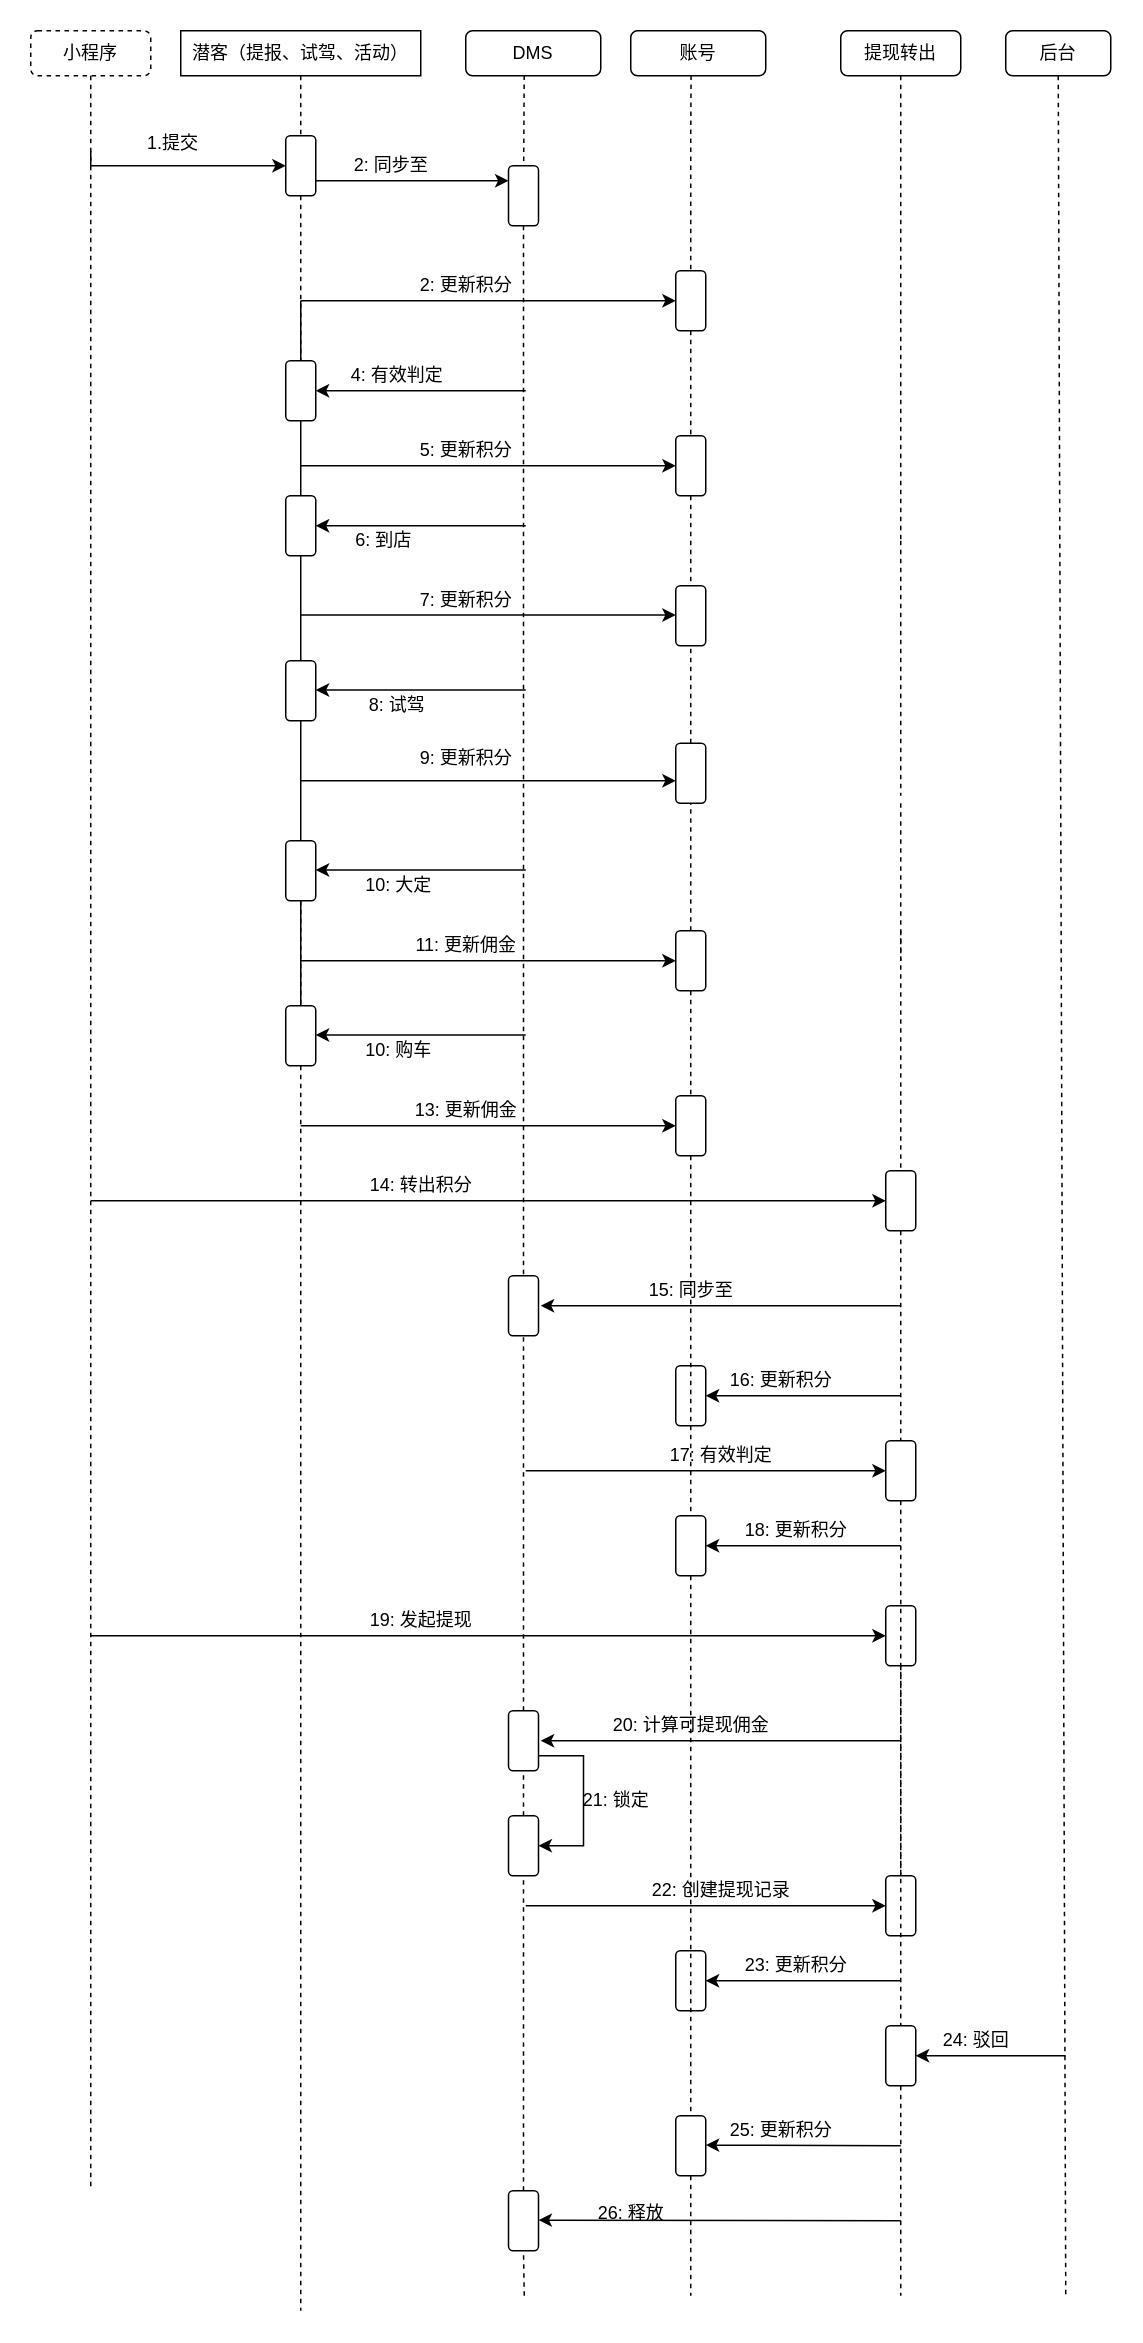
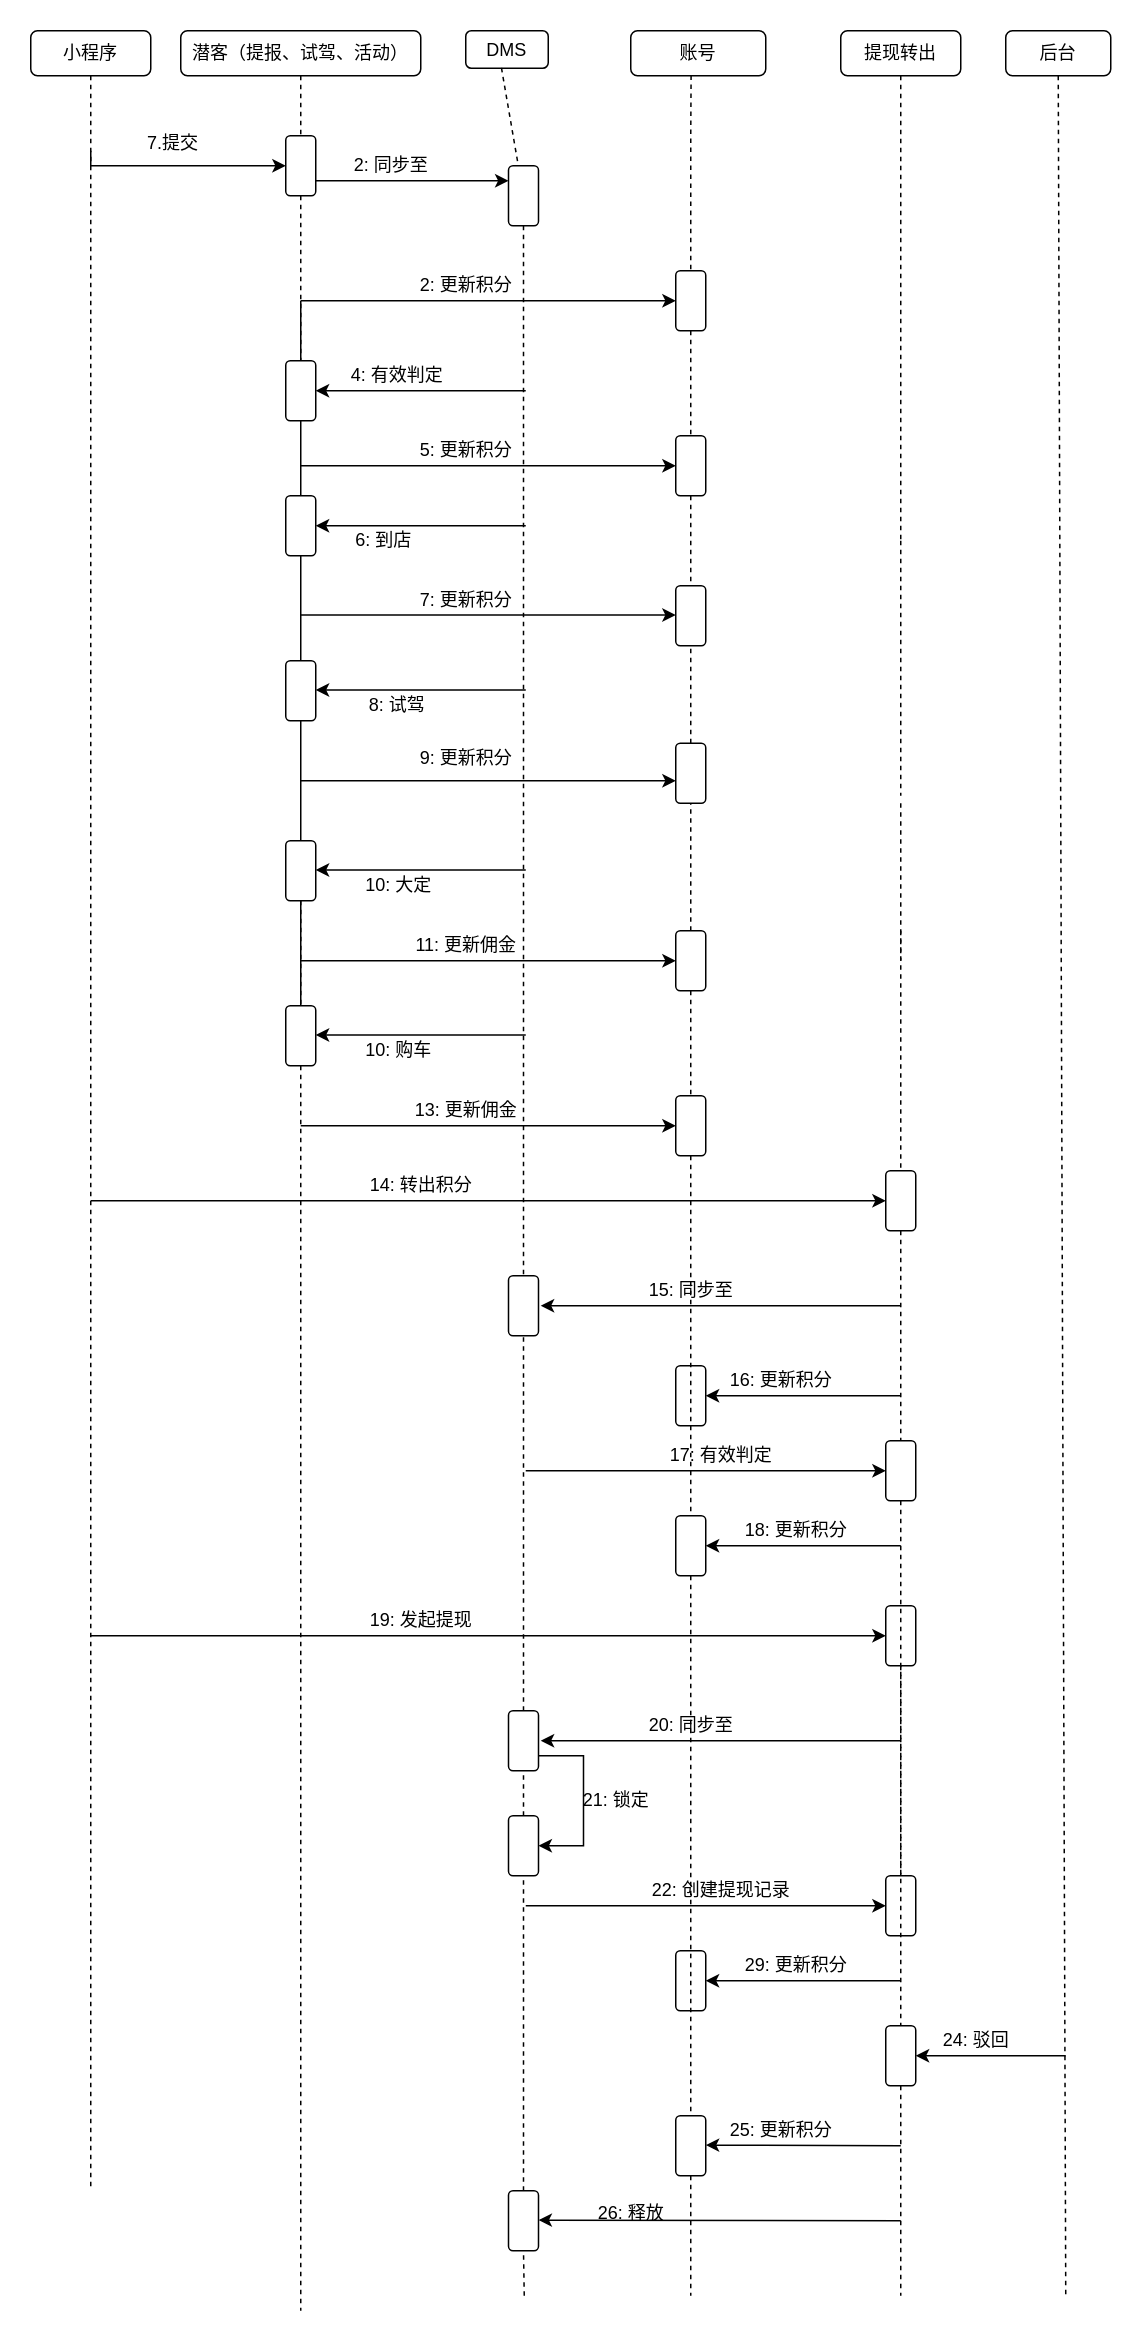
- <mxCell id="2" value="小程序" style="rounded=1;whiteSpace=wrap;html=1;dashed=1;" vertex="1" parent="1"><mxGeometry x="20" y="20" width="80" height="30" as="geometry" /></mxCell>
+ <mxCell id="2" value="小程序" style="rounded=1;whiteSpace=wrap;html=1;" vertex="1" parent="1"><mxGeometry x="20" y="20" width="80" height="30" as="geometry" /></mxCell>
- <mxCell id="3" value="潜客（提报、试驾、活动）" style="whiteSpace=wrap;html=1;rounded=0;" vertex="1" parent="1"><mxGeometry x="120" y="20" width="160" height="30" as="geometry" /></mxCell>
+ <mxCell id="3" value="潜客（提报、试驾、活动）" style="rounded=1;whiteSpace=wrap;html=1;" vertex="1" parent="1"><mxGeometry x="120" y="20" width="160" height="30" as="geometry" /></mxCell>
- <mxCell id="4" value="DMS" style="rounded=1;whiteSpace=wrap;html=1;" vertex="1" parent="1"><mxGeometry x="310" y="20" width="90" height="30" as="geometry" /></mxCell>
+ <mxCell id="4" value="DMS" style="rounded=1;whiteSpace=wrap;html=1;" vertex="1" parent="1"><mxGeometry x="310" y="20" width="55" height="25" as="geometry" /></mxCell>
- <mxCell id="12" value="1.提交" style="text;html=1;strokeColor=none;fillColor=none;align=center;verticalAlign=middle;whiteSpace=wrap;rounded=0;" vertex="1" parent="1"><mxGeometry x="70" y="80" width="90" height="30" as="geometry" /></mxCell>
+ <mxCell id="12" value="7.提交" style="text;html=1;strokeColor=none;fillColor=none;align=center;verticalAlign=middle;whiteSpace=wrap;rounded=0;" vertex="1" parent="1"><mxGeometry x="70" y="80" width="90" height="30" as="geometry" /></mxCell>
- <mxCell id="91" value="20: 计算可提现佣金" style="text;html=1;align=center;verticalAlign=middle;resizable=0;points=[];autosize=1;strokeColor=none;fillColor=none;" vertex="1" parent="1"><mxGeometry x="400" y="1140" width="120" height="20" as="geometry" /></mxCell>
+ <mxCell id="91" value="20: 同步至" style="text;html=1;align=center;verticalAlign=middle;resizable=0;points=[];autosize=1;strokeColor=none;fillColor=none;" vertex="1" parent="1"><mxGeometry x="400" y="1140" width="120" height="20" as="geometry" /></mxCell>
- <mxCell id="97" value="23: 更新积分" style="text;html=1;align=center;verticalAlign=middle;resizable=0;points=[];autosize=1;strokeColor=none;fillColor=none;" vertex="1" parent="1"><mxGeometry x="490" y="1300" width="80" height="20" as="geometry" /></mxCell>
+ <mxCell id="97" value="29: 更新积分" style="text;html=1;align=center;verticalAlign=middle;resizable=0;points=[];autosize=1;strokeColor=none;fillColor=none;" vertex="1" parent="1"><mxGeometry x="490" y="1300" width="80" height="20" as="geometry" /></mxCell>
